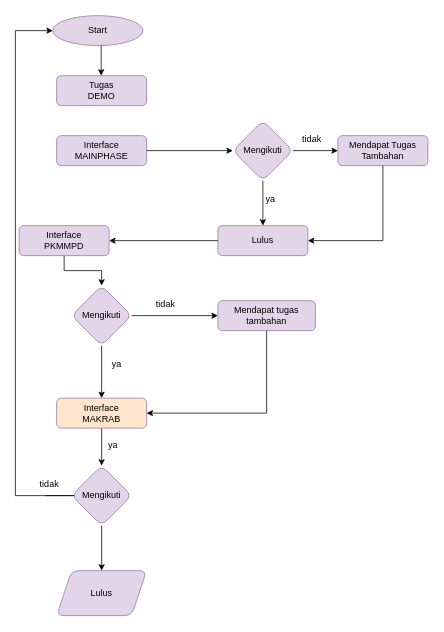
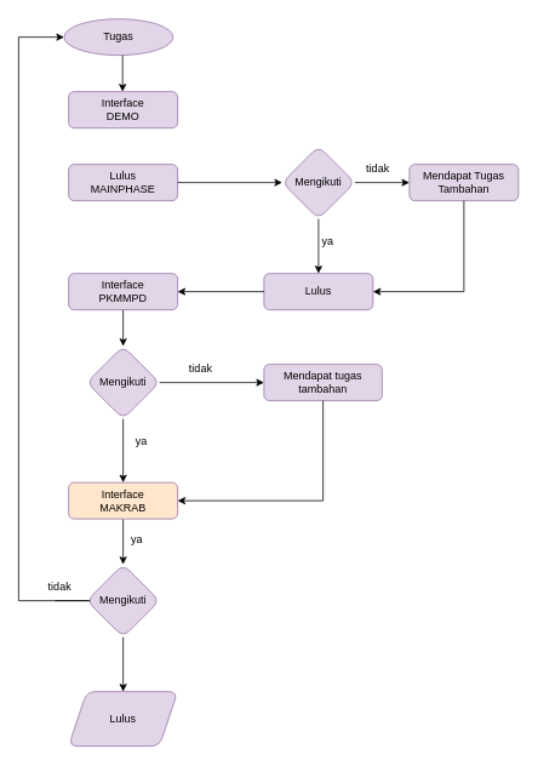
- <mxCell id="2" value="Start" style="ellipse;whiteSpace=wrap;html=1;fillColor=#e1d5e7;strokeColor=#9673a6;" vertex="1" parent="1"><mxGeometry x="70" y="20" width="120" height="40" as="geometry" /></mxCell>
+ <mxCell id="2" value="Tugas" style="ellipse;whiteSpace=wrap;html=1;fillColor=#e1d5e7;strokeColor=#9673a6;" vertex="1" parent="1"><mxGeometry x="70" y="20" width="120" height="40" as="geometry" /></mxCell>
- <mxCell id="4" value="Tugas&lt;div&gt;DEMO&lt;/div&gt;" style="rounded=1;whiteSpace=wrap;html=1;fillColor=#e1d5e7;strokeColor=#9673a6;" vertex="1" parent="1"><mxGeometry x="75" y="100" width="120" height="40" as="geometry" /></mxCell>
+ <mxCell id="4" value="Interface&lt;div&gt;DEMO&lt;/div&gt;" style="rounded=1;whiteSpace=wrap;html=1;fillColor=#e1d5e7;strokeColor=#9673a6;" vertex="1" parent="1"><mxGeometry x="75" y="100" width="120" height="40" as="geometry" /></mxCell>
- <mxCell id="5" value="Interface&lt;div&gt;MAINPHASE&lt;/div&gt;" style="rounded=1;whiteSpace=wrap;html=1;fillColor=#e1d5e7;strokeColor=#9673a6;" vertex="1" parent="1"><mxGeometry x="75" y="180" width="120" height="40" as="geometry" /></mxCell>
+ <mxCell id="5" value="Lulus&lt;div&gt;MAINPHASE&lt;/div&gt;" style="rounded=1;whiteSpace=wrap;html=1;fillColor=#e1d5e7;strokeColor=#9673a6;" vertex="1" parent="1"><mxGeometry x="75" y="180" width="120" height="40" as="geometry" /></mxCell>
- <mxCell id="13" value="Interface&lt;div&gt;PKMMPD&lt;/div&gt;" style="rounded=1;whiteSpace=wrap;html=1;fillColor=#e1d5e7;strokeColor=#9673a6;" vertex="1" parent="1"><mxGeometry x="25" y="300" width="120" height="40" as="geometry" /></mxCell>
+ <mxCell id="13" value="Interface&lt;div&gt;PKMMPD&lt;/div&gt;" style="rounded=1;whiteSpace=wrap;html=1;fillColor=#e1d5e7;strokeColor=#9673a6;" vertex="1" parent="1"><mxGeometry x="75" y="300" width="120" height="40" as="geometry" /></mxCell>
